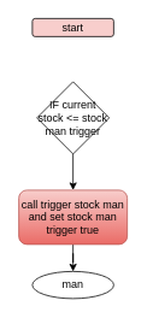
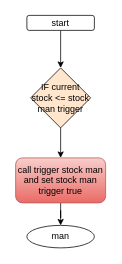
- <mxCell id="3" value="start" style="rounded=1;whiteSpace=wrap;html=1;fillColor=#f8cecc;" vertex="1" parent="1"><mxGeometry x="35" y="20" width="90" height="20" as="geometry" /></mxCell>
+ <mxCell id="3" value="start" style="rounded=1;whiteSpace=wrap;html=1;" vertex="1" parent="1"><mxGeometry x="35" y="20" width="90" height="20" as="geometry" /></mxCell>
+ <mxCell id="2" value="" style="edgeStyle=orthogonalEdgeStyle;rounded=0;orthogonalLoop=1;jettySize=auto;html=1;" edge="1" parent="1" source="3" target="5"><mxGeometry relative="1" as="geometry" /></mxCell>
- <mxCell id="5" value="IF current stock &amp;lt;= stock man trigger" style="rhombus;whiteSpace=wrap;html=1;" vertex="1" parent="1"><mxGeometry x="40" y="90" width="80" height="80" as="geometry" /></mxCell>
+ <mxCell id="5" value="IF current stock &amp;lt;= stock man trigger" style="rhombus;whiteSpace=wrap;html=1;fillColor=#ffe6cc;" vertex="1" parent="1"><mxGeometry x="40" y="90" width="80" height="80" as="geometry" /></mxCell>
